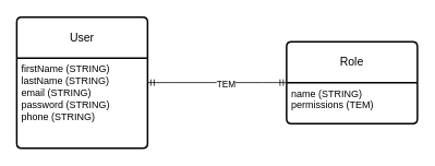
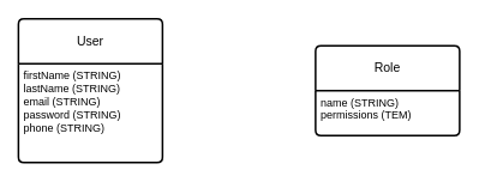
- <mxCell id="6" value="" style="edgeStyle=entityRelationEdgeStyle;fontSize=12;html=1;endArrow=ERmandOne;startArrow=ERmandOne;rounded=0;" edge="1" parent="1" source="2" target="4"><mxGeometry width="100" height="100" relative="1" as="geometry"><mxPoint x="270" y="440" as="sourcePoint" /><mxPoint x="370" y="340" as="targetPoint" /></mxGeometry></mxCell>
- <mxCell id="7" value="TEM" style="edgeLabel;html=1;align=center;verticalAlign=middle;resizable=0;points=[];" vertex="1" connectable="0" parent="6"><mxGeometry x="0.114" y="-1" relative="1" as="geometry"><mxPoint as="offset" /></mxGeometry></mxCell>
